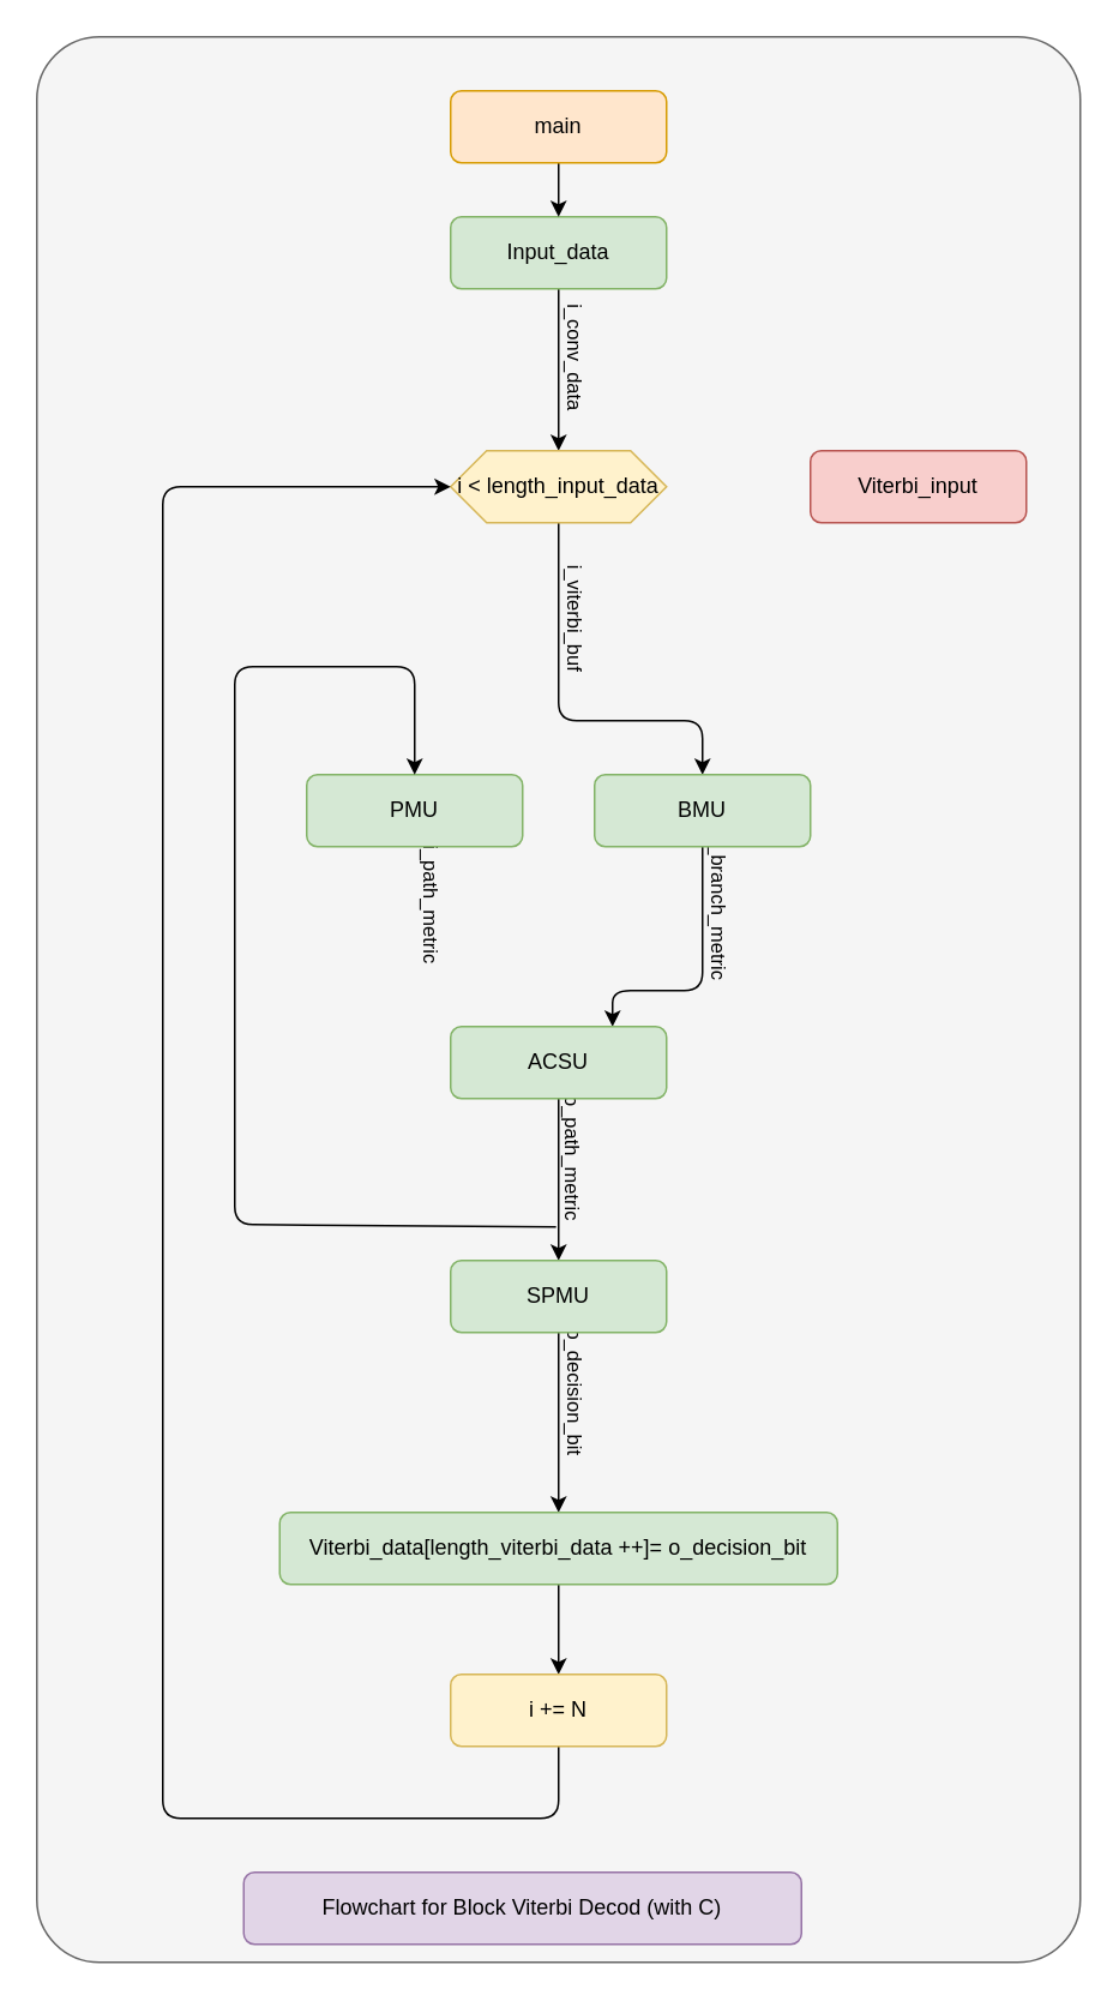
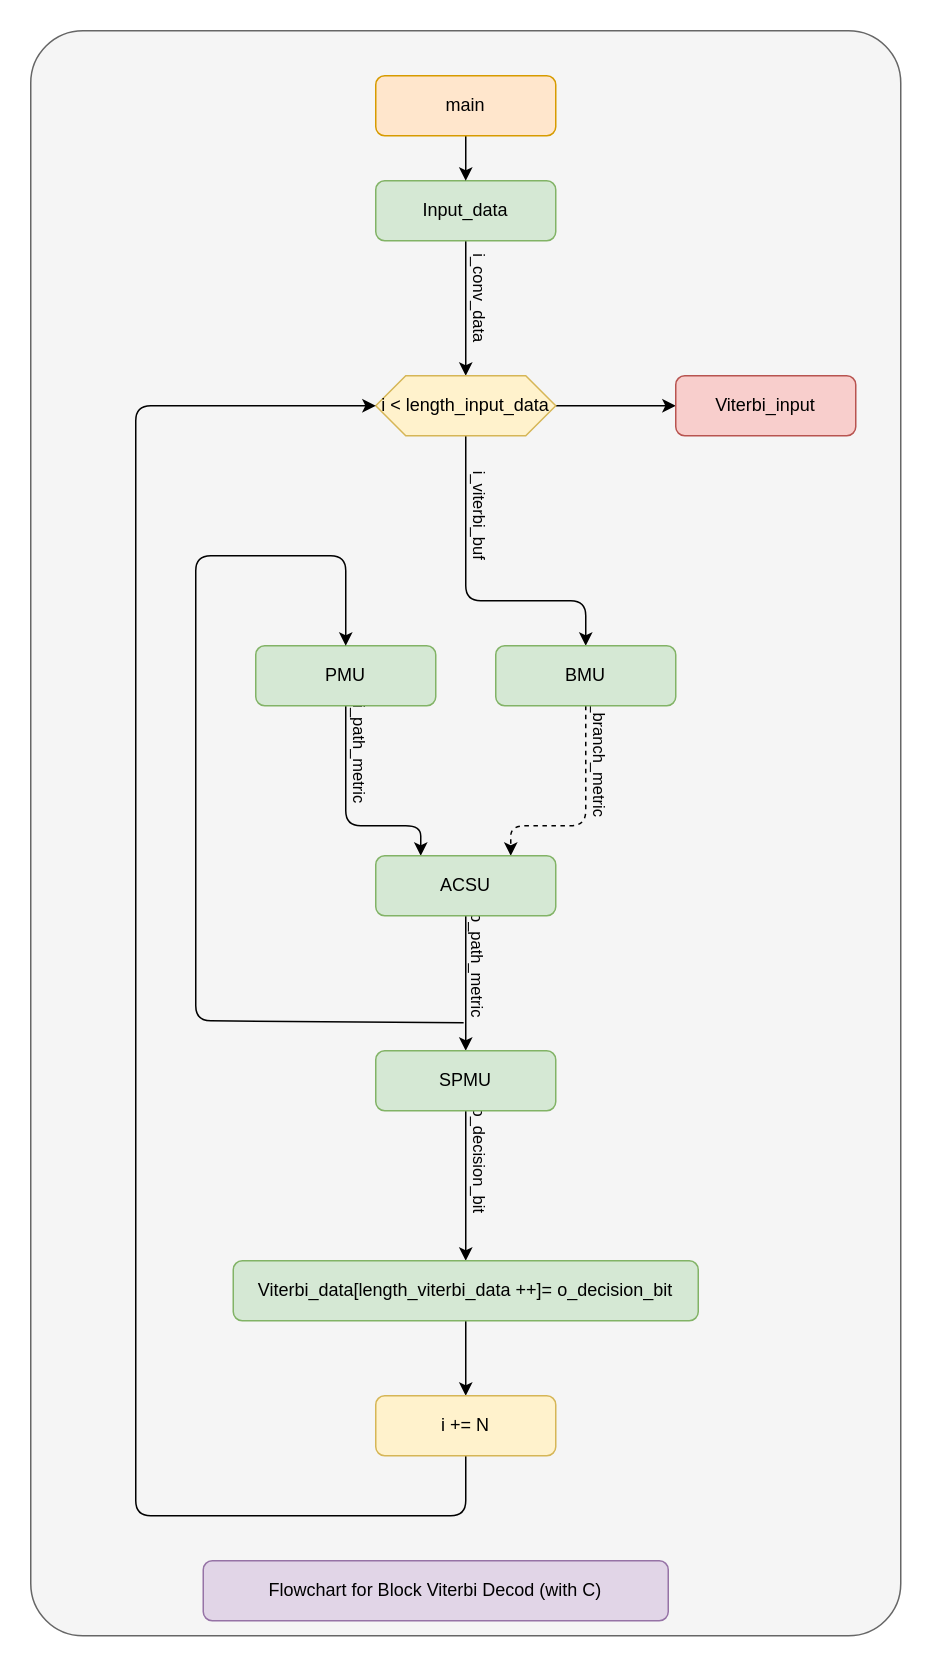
+ <mxCell id="14" style="edgeStyle=none;html=1;exitX=1;exitY=0.5;exitDx=0;exitDy=0;entryX=0;entryY=0.5;entryDx=0;entryDy=0;" parent="1" source="15" target="29" edge="1"><mxGeometry relative="1" as="geometry" /></mxCell>
+ <mxCell id="18" style="edgeStyle=none;html=1;exitX=0.5;exitY=1;exitDx=0;exitDy=0;entryX=0.25;entryY=0;entryDx=0;entryDy=0;" parent="1" source="19" target="21" edge="1"><mxGeometry relative="1" as="geometry"><Array as="points"><mxPoint x="230" y="550" /><mxPoint x="280" y="550" /></Array></mxGeometry></mxCell>
- <mxCell id="16" style="edgeStyle=none;html=1;exitX=0.5;exitY=1;exitDx=0;exitDy=0;entryX=0.75;entryY=0;entryDx=0;entryDy=0;" parent="1" source="17" target="21" edge="1"><mxGeometry relative="1" as="geometry"><Array as="points"><mxPoint x="390" y="550" /><mxPoint x="340" y="550" /></Array></mxGeometry></mxCell>
+ <mxCell id="16" style="edgeStyle=none;html=1;exitX=0.5;exitY=1;exitDx=0;exitDy=0;entryX=0.75;entryY=0;entryDx=0;entryDy=0;dashed=1;" parent="1" source="17" target="21" edge="1"><mxGeometry relative="1" as="geometry"><Array as="points"><mxPoint x="390" y="550" /><mxPoint x="340" y="550" /></Array></mxGeometry></mxCell>
